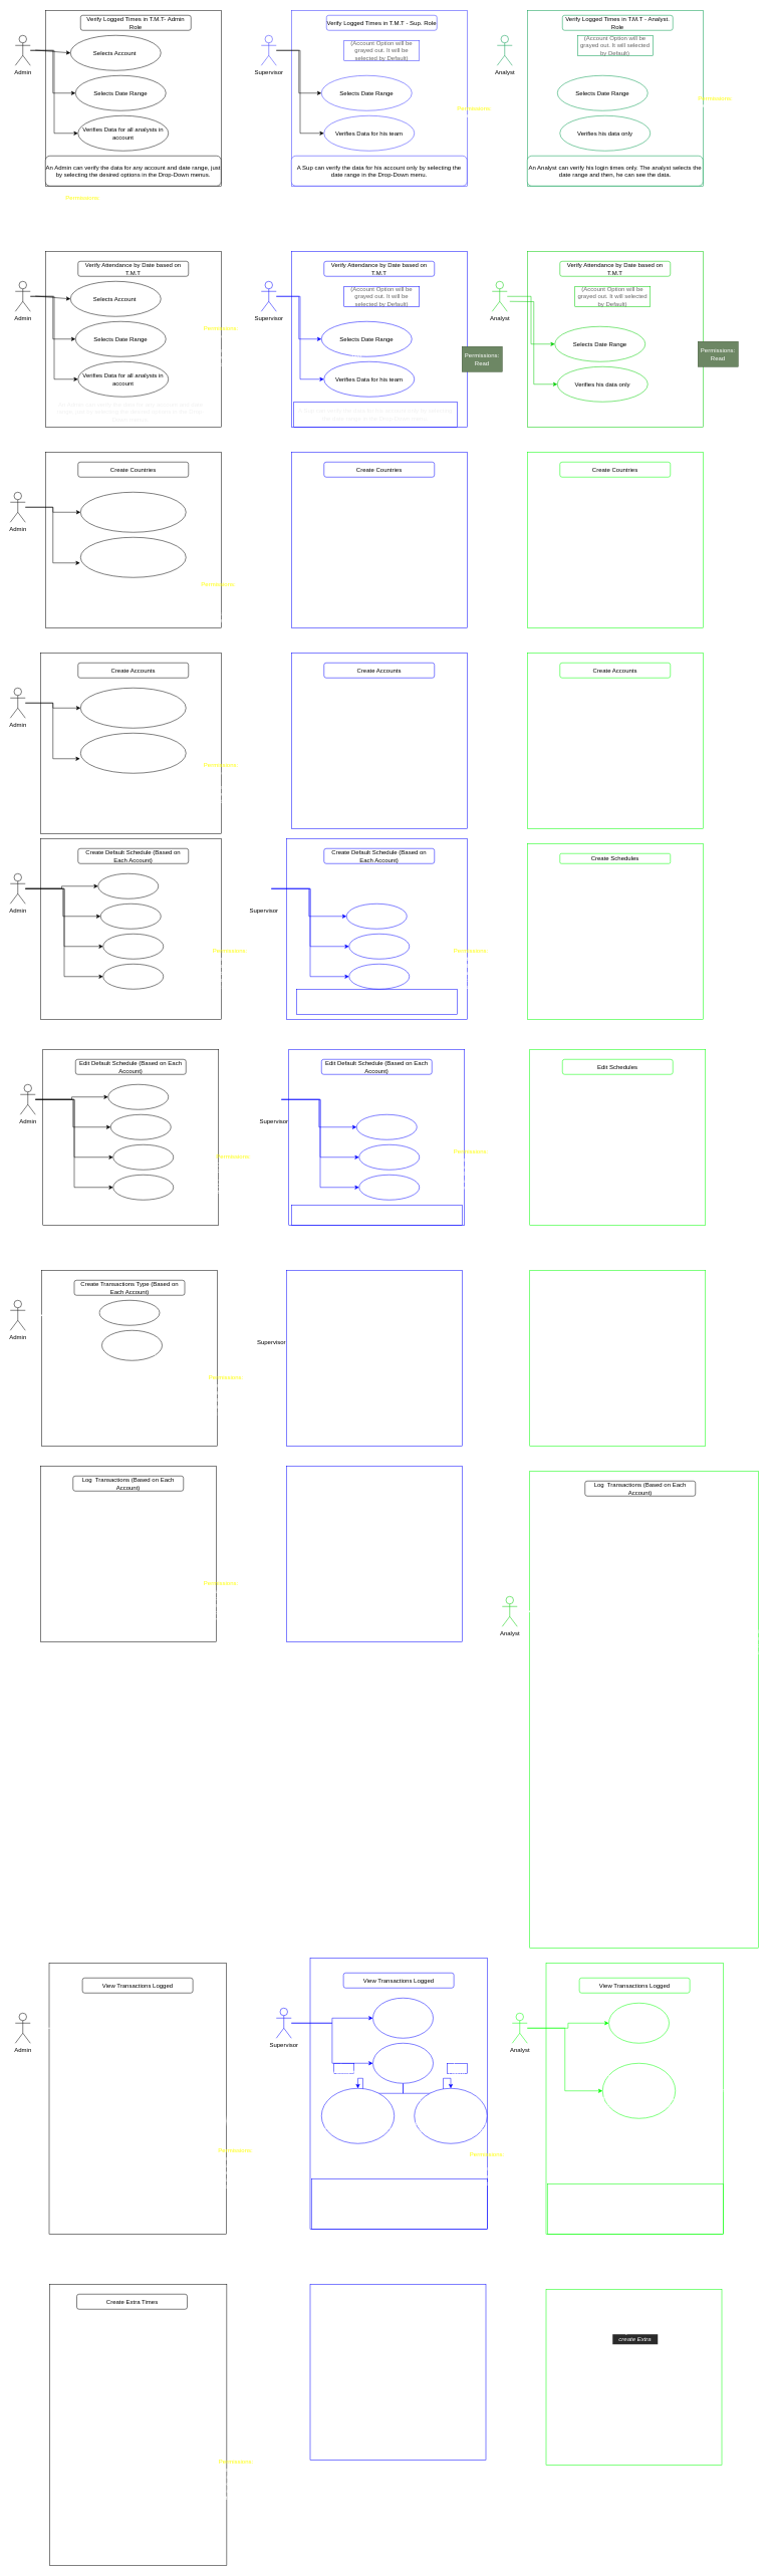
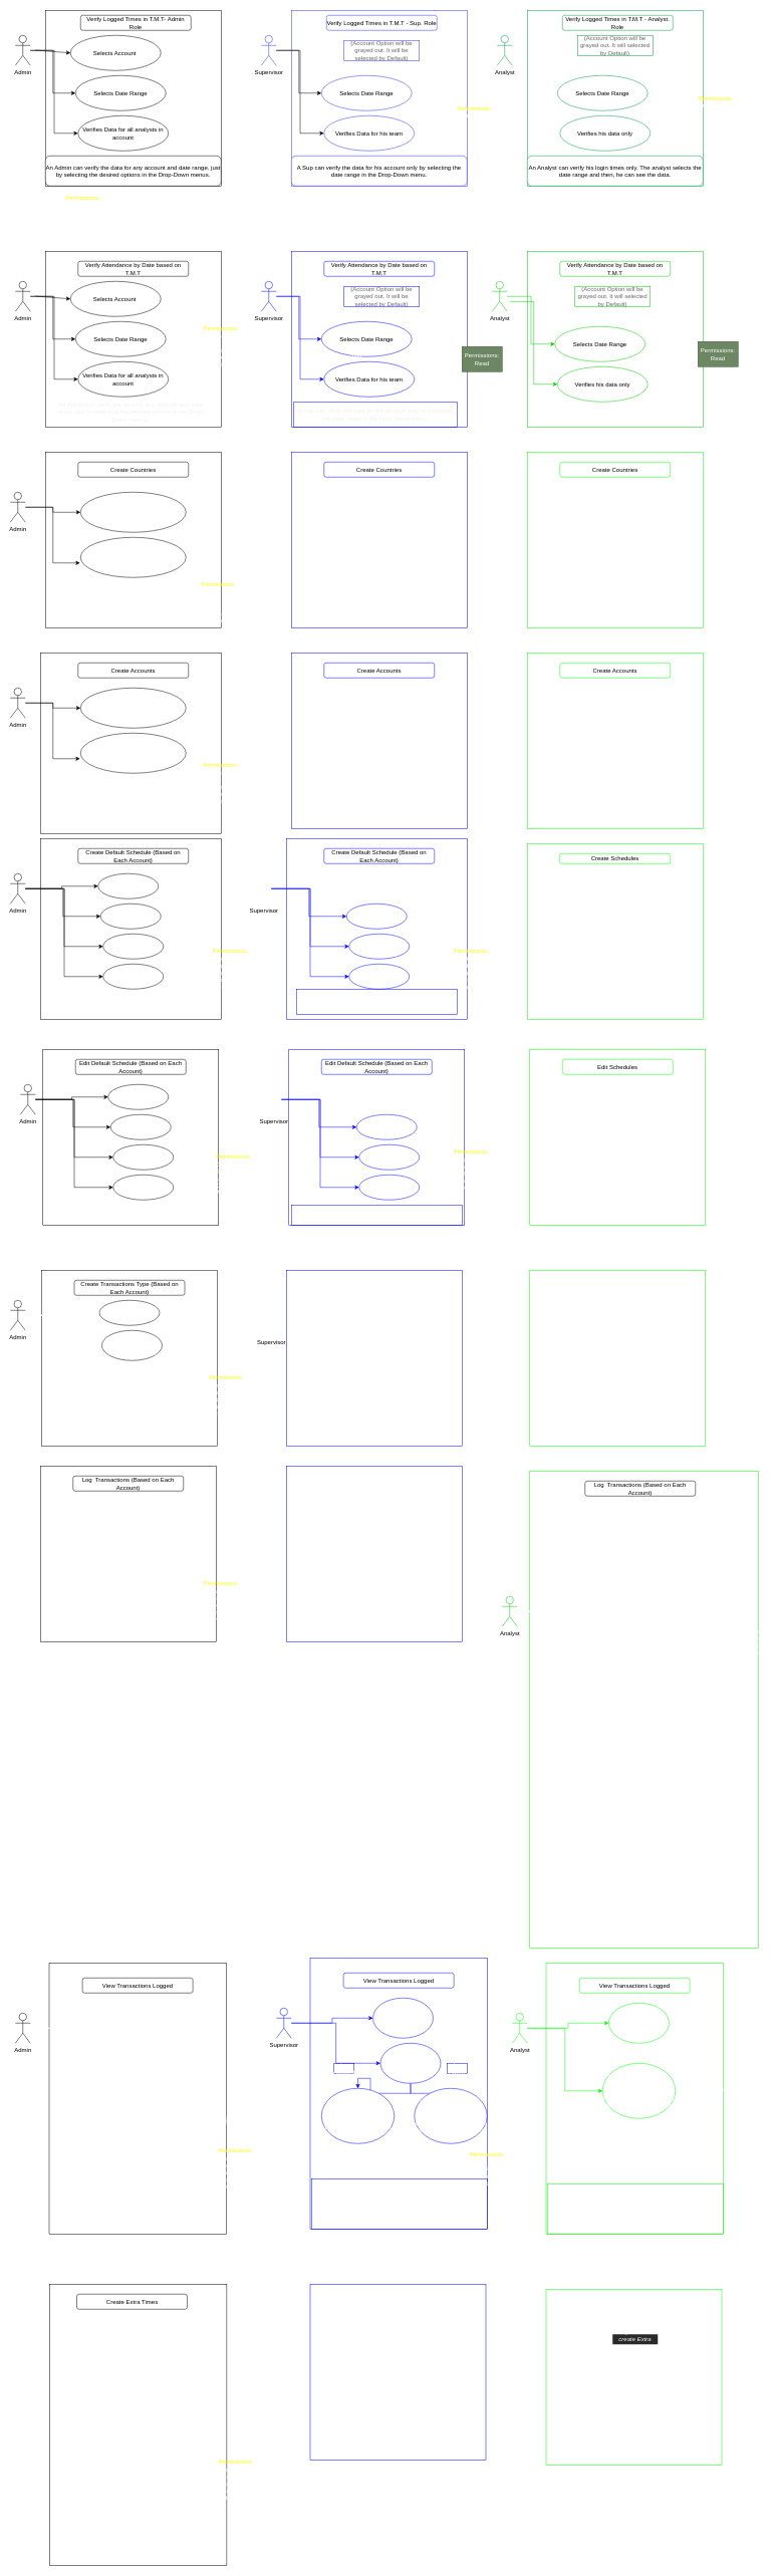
- <mxCell id="193" value="(Only the supervisor account will be available) or Agent" style="ellipse;whiteSpace=wrap;html=1;fontColor=#FFFFFF;strokeColor=#0000FF;" vertex="1" parent="1"><mxGeometry x="742.5" y="4070" width="120" height="80" as="geometry" /></mxCell>
+ <mxCell id="193" value="(Only the supervisor account will be available) or Agent" style="ellipse;whiteSpace=wrap;html=1;fontColor=#FFFFFF;strokeColor=#0000FF;" vertex="1" parent="1"><mxGeometry x="757.5" y="4070" width="120" height="80" as="geometry" /></mxCell>
